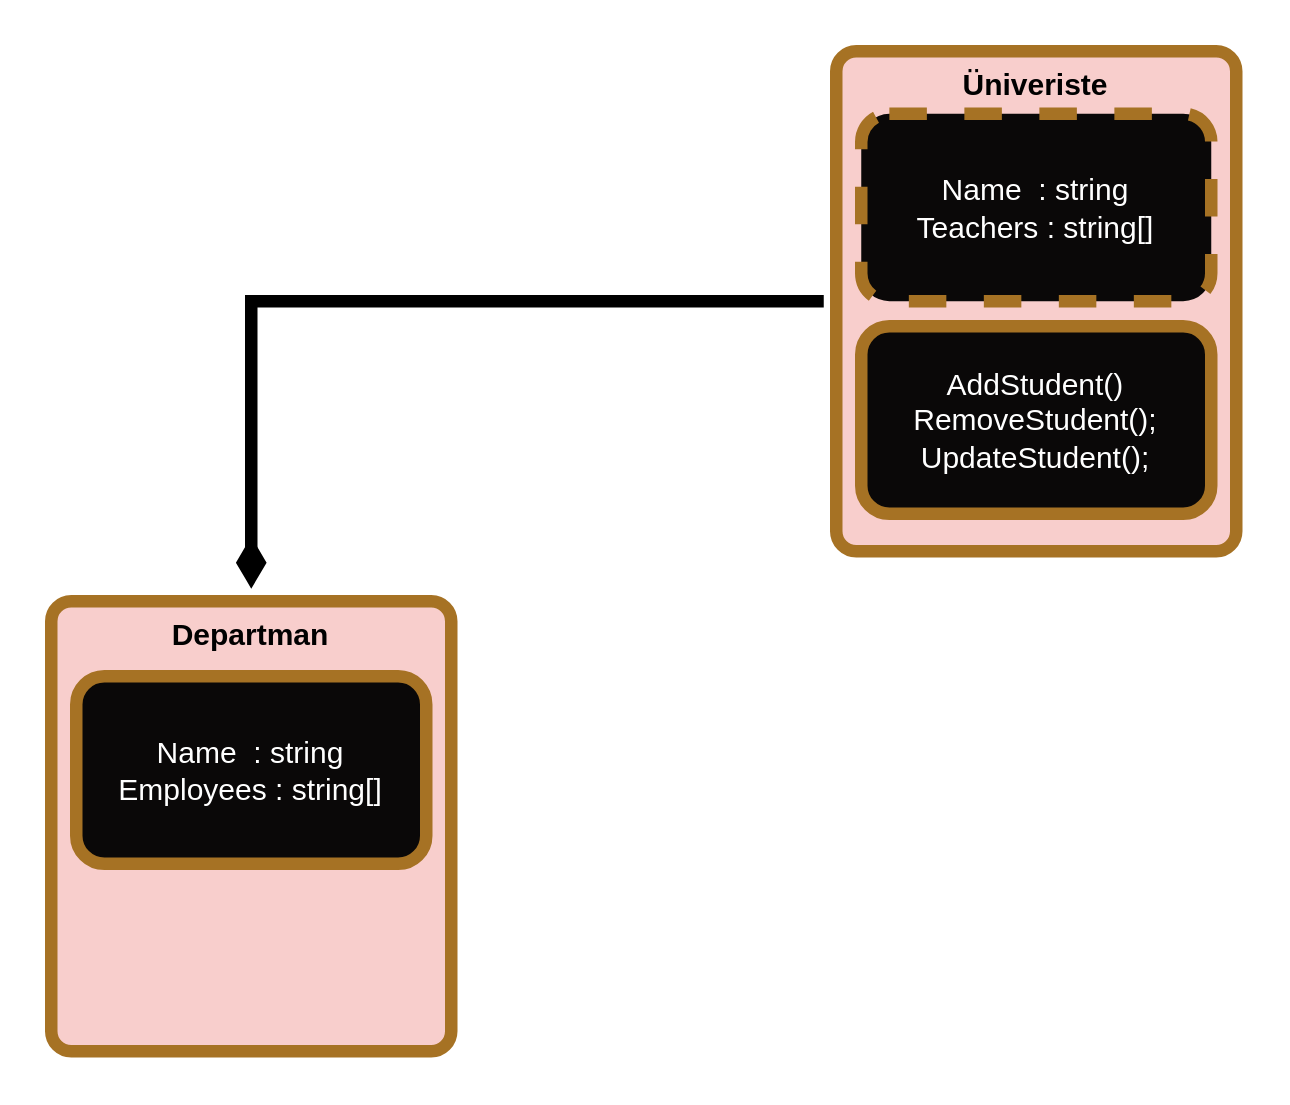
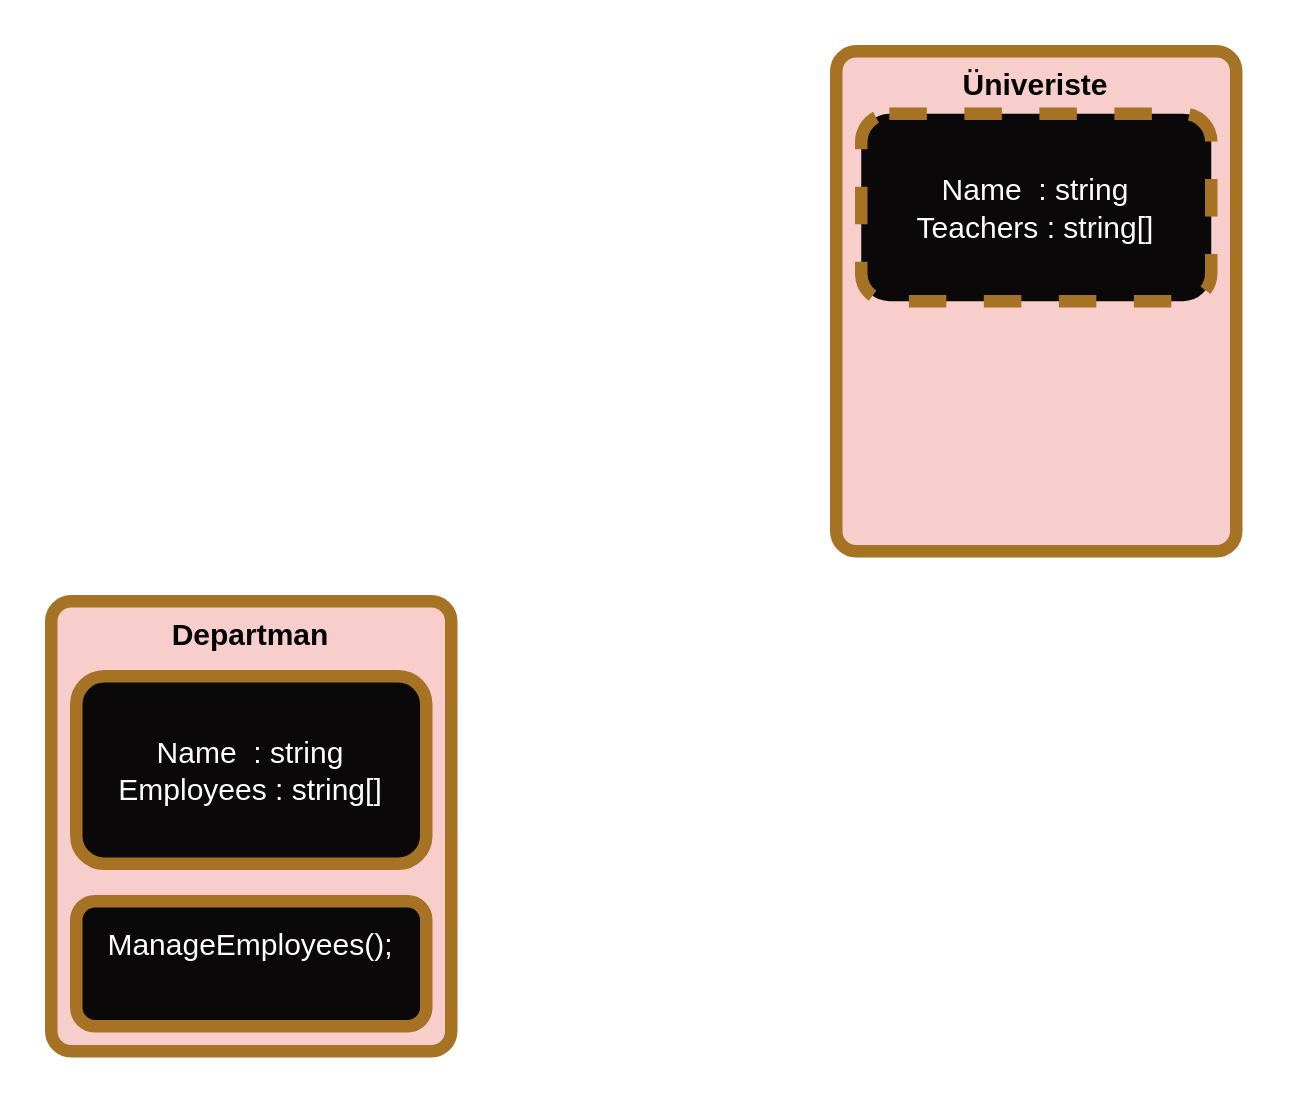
- <mxCell id="2" style="edgeStyle=orthogonalEdgeStyle;rounded=0;orthogonalLoop=1;jettySize=auto;html=1;entryX=0.5;entryY=0;entryDx=0;entryDy=0;fontSize=12;fontColor=#FFFFFF;endArrow=diamondThin;endFill=1;strokeWidth=5;" edge="1" parent="1" source="3" target="6"><mxGeometry relative="1" as="geometry" /></mxCell>
- <mxCell id="5" value="AddStudent()&lt;br&gt;RemoveStudent();&lt;br&gt;UpdateStudent();" style="rounded=1;whiteSpace=wrap;html=1;strokeColor=#A67224;strokeWidth=5;fillColor=#0A0808;fontColor=#FFFFFF;align=center;" vertex="1" parent="1"><mxGeometry x="344" y="130" width="140" height="75" as="geometry" /></mxCell>
+ <mxCell id="8" value="&lt;font style=&quot;font-size: 12px;&quot;&gt;ManageEmployees();&lt;br&gt;&lt;br&gt;&lt;/font&gt;" style="rounded=1;whiteSpace=wrap;html=1;strokeColor=#A67224;strokeWidth=5;fillColor=#0A0808;fontColor=#FFFFFF;align=center;" vertex="1" parent="1"><mxGeometry x="30" y="360" width="140" height="50" as="geometry" /></mxCell>
